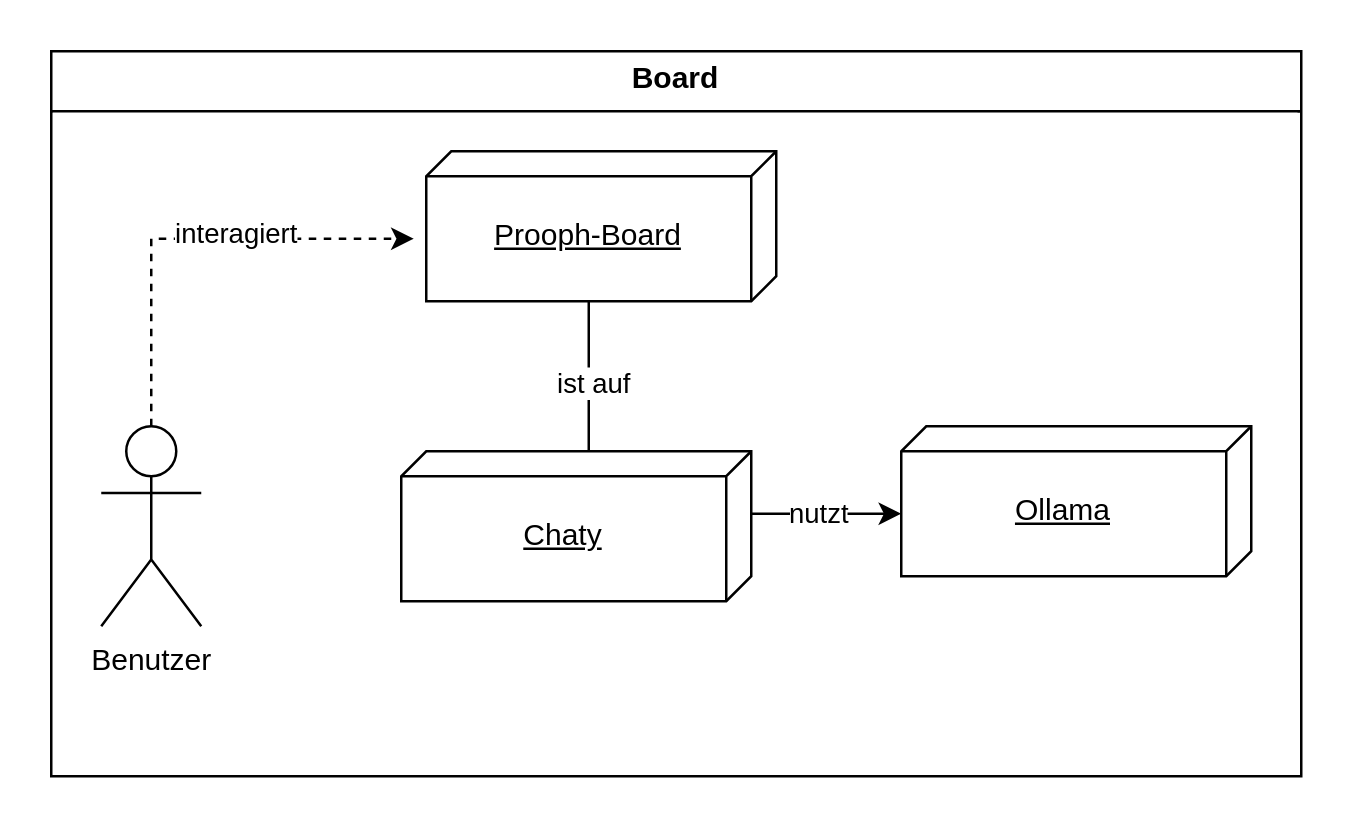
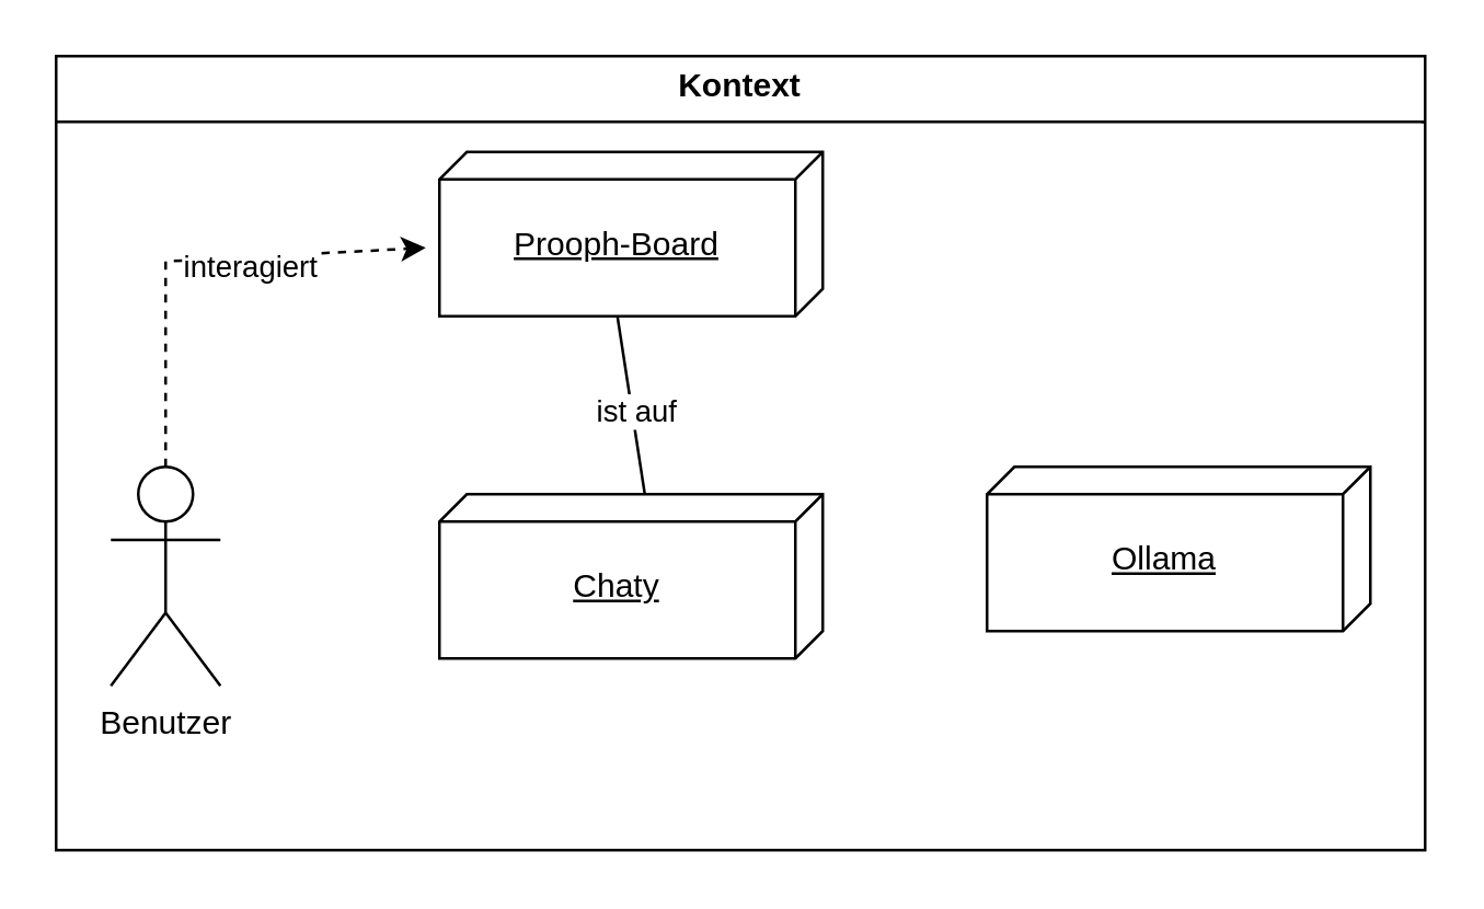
- <mxCell id="2" value="&lt;p style=&quot;margin:0px;margin-top:4px;text-align:center;&quot;&gt;&lt;b&gt;Board&lt;/b&gt;&lt;/p&gt;&lt;hr size=&quot;1&quot; style=&quot;border-style:solid;&quot;&gt;&lt;div style=&quot;height:2px;&quot;&gt;&lt;/div&gt;" style="verticalAlign=top;align=left;overflow=fill;html=1;whiteSpace=wrap;" parent="1" vertex="1"><mxGeometry x="20" y="20" width="500" height="290" as="geometry" /></mxCell>
+ <mxCell id="2" value="&lt;p style=&quot;margin:0px;margin-top:4px;text-align:center;&quot;&gt;&lt;b&gt;Kontext&lt;/b&gt;&lt;/p&gt;&lt;hr size=&quot;1&quot; style=&quot;border-style:solid;&quot;&gt;&lt;div style=&quot;height:2px;&quot;&gt;&lt;/div&gt;" style="verticalAlign=top;align=left;overflow=fill;html=1;whiteSpace=wrap;" parent="1" vertex="1"><mxGeometry x="20" y="20" width="500" height="290" as="geometry" /></mxCell>
- <mxCell id="4" value="&lt;p&gt;Prooph-Board&lt;/p&gt;" style="verticalAlign=top;align=center;spacingTop=8;spacingLeft=2;spacingRight=12;shape=cube;size=10;direction=south;fontStyle=4;html=1;whiteSpace=wrap;" parent="1" vertex="1"><mxGeometry x="170" y="60" width="140" height="60" as="geometry" /></mxCell>
+ <mxCell id="4" value="&lt;p&gt;Prooph-Board&lt;/p&gt;" style="verticalAlign=top;align=center;spacingTop=8;spacingLeft=2;spacingRight=12;shape=cube;size=10;direction=south;fontStyle=4;html=1;whiteSpace=wrap;" parent="1" vertex="1"><mxGeometry x="160" y="55" width="140" height="60" as="geometry" /></mxCell>
- <mxCell id="9" value="" style="endArrow=classic;html=1;rounded=0;entryX=0;entryY=0;entryDx=35;entryDy=140;exitX=0;exitY=0;exitDx=25;exitDy=0;entryPerimeter=0;exitPerimeter=0;" parent="1" source="11" target="12" edge="1"><mxGeometry width="50" height="50" relative="1" as="geometry"><mxPoint x="570" y="150" as="sourcePoint" /><mxPoint x="656.25" y="152.5" as="targetPoint" /></mxGeometry></mxCell>
- <mxCell id="10" value="nutzt" style="edgeLabel;html=1;align=center;verticalAlign=middle;resizable=0;points=[];" parent="9" vertex="1" connectable="0"><mxGeometry x="-0.15" y="1" relative="1" as="geometry"><mxPoint as="offset" /></mxGeometry></mxCell>
